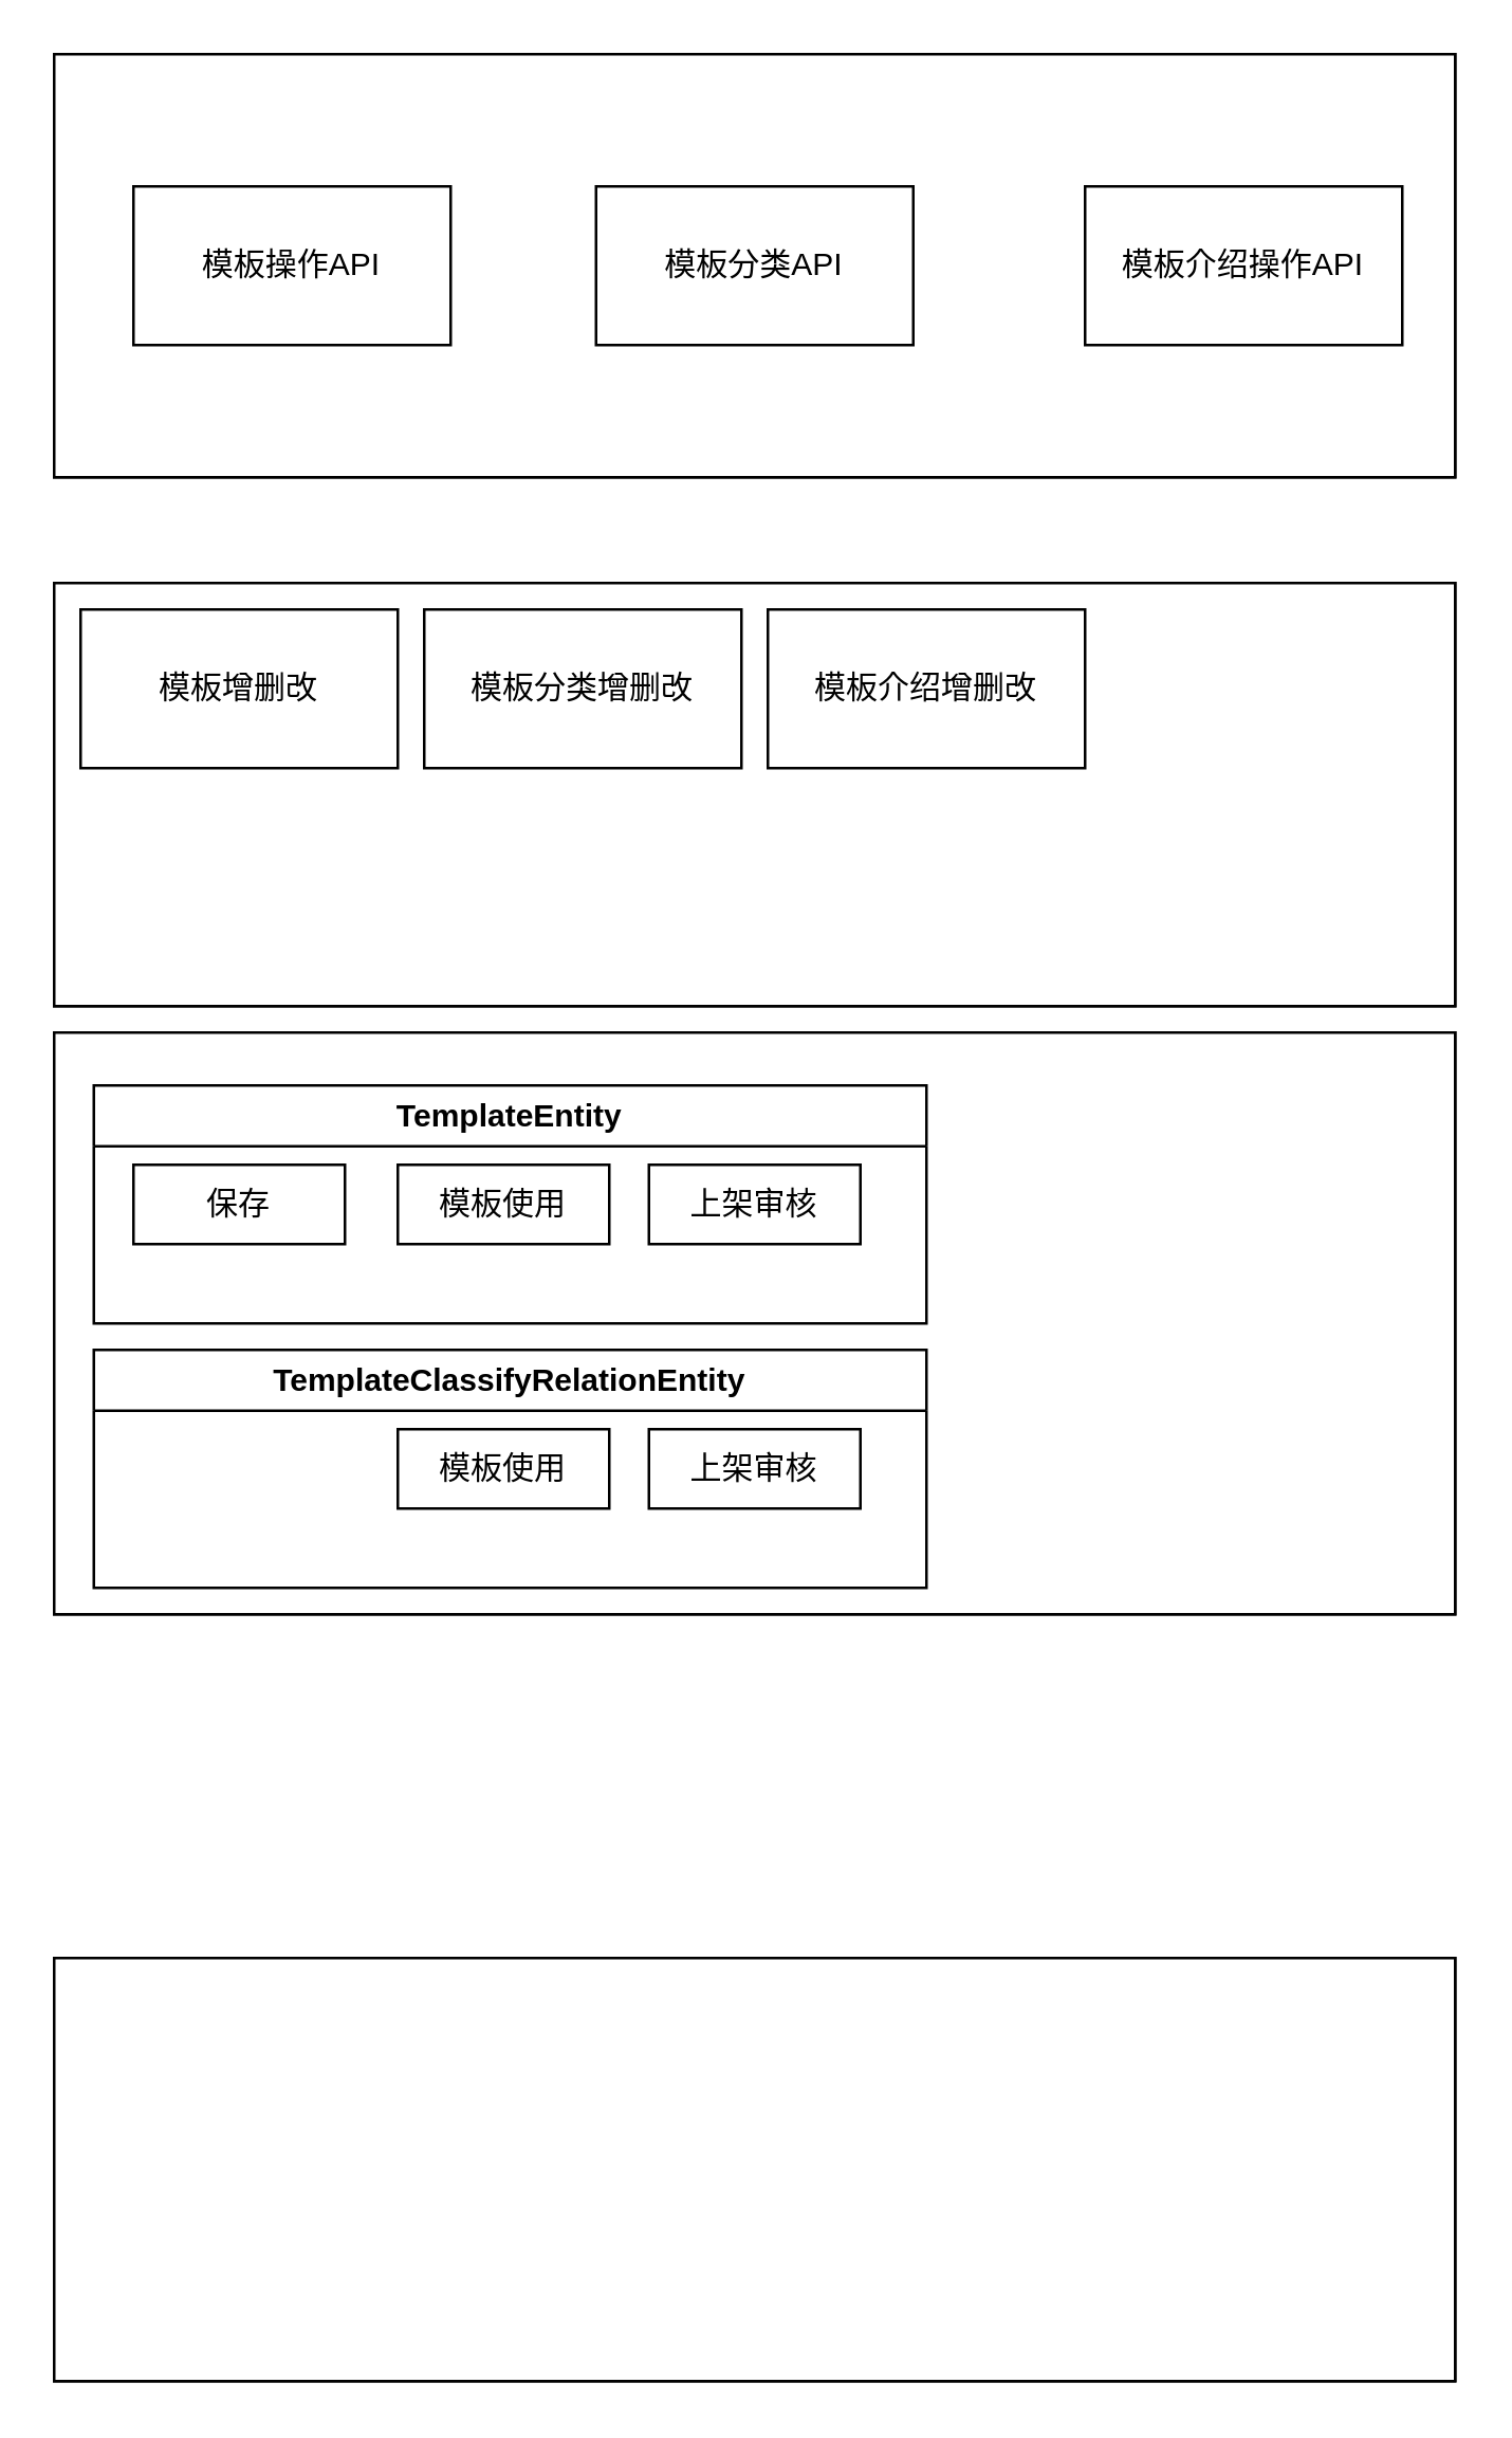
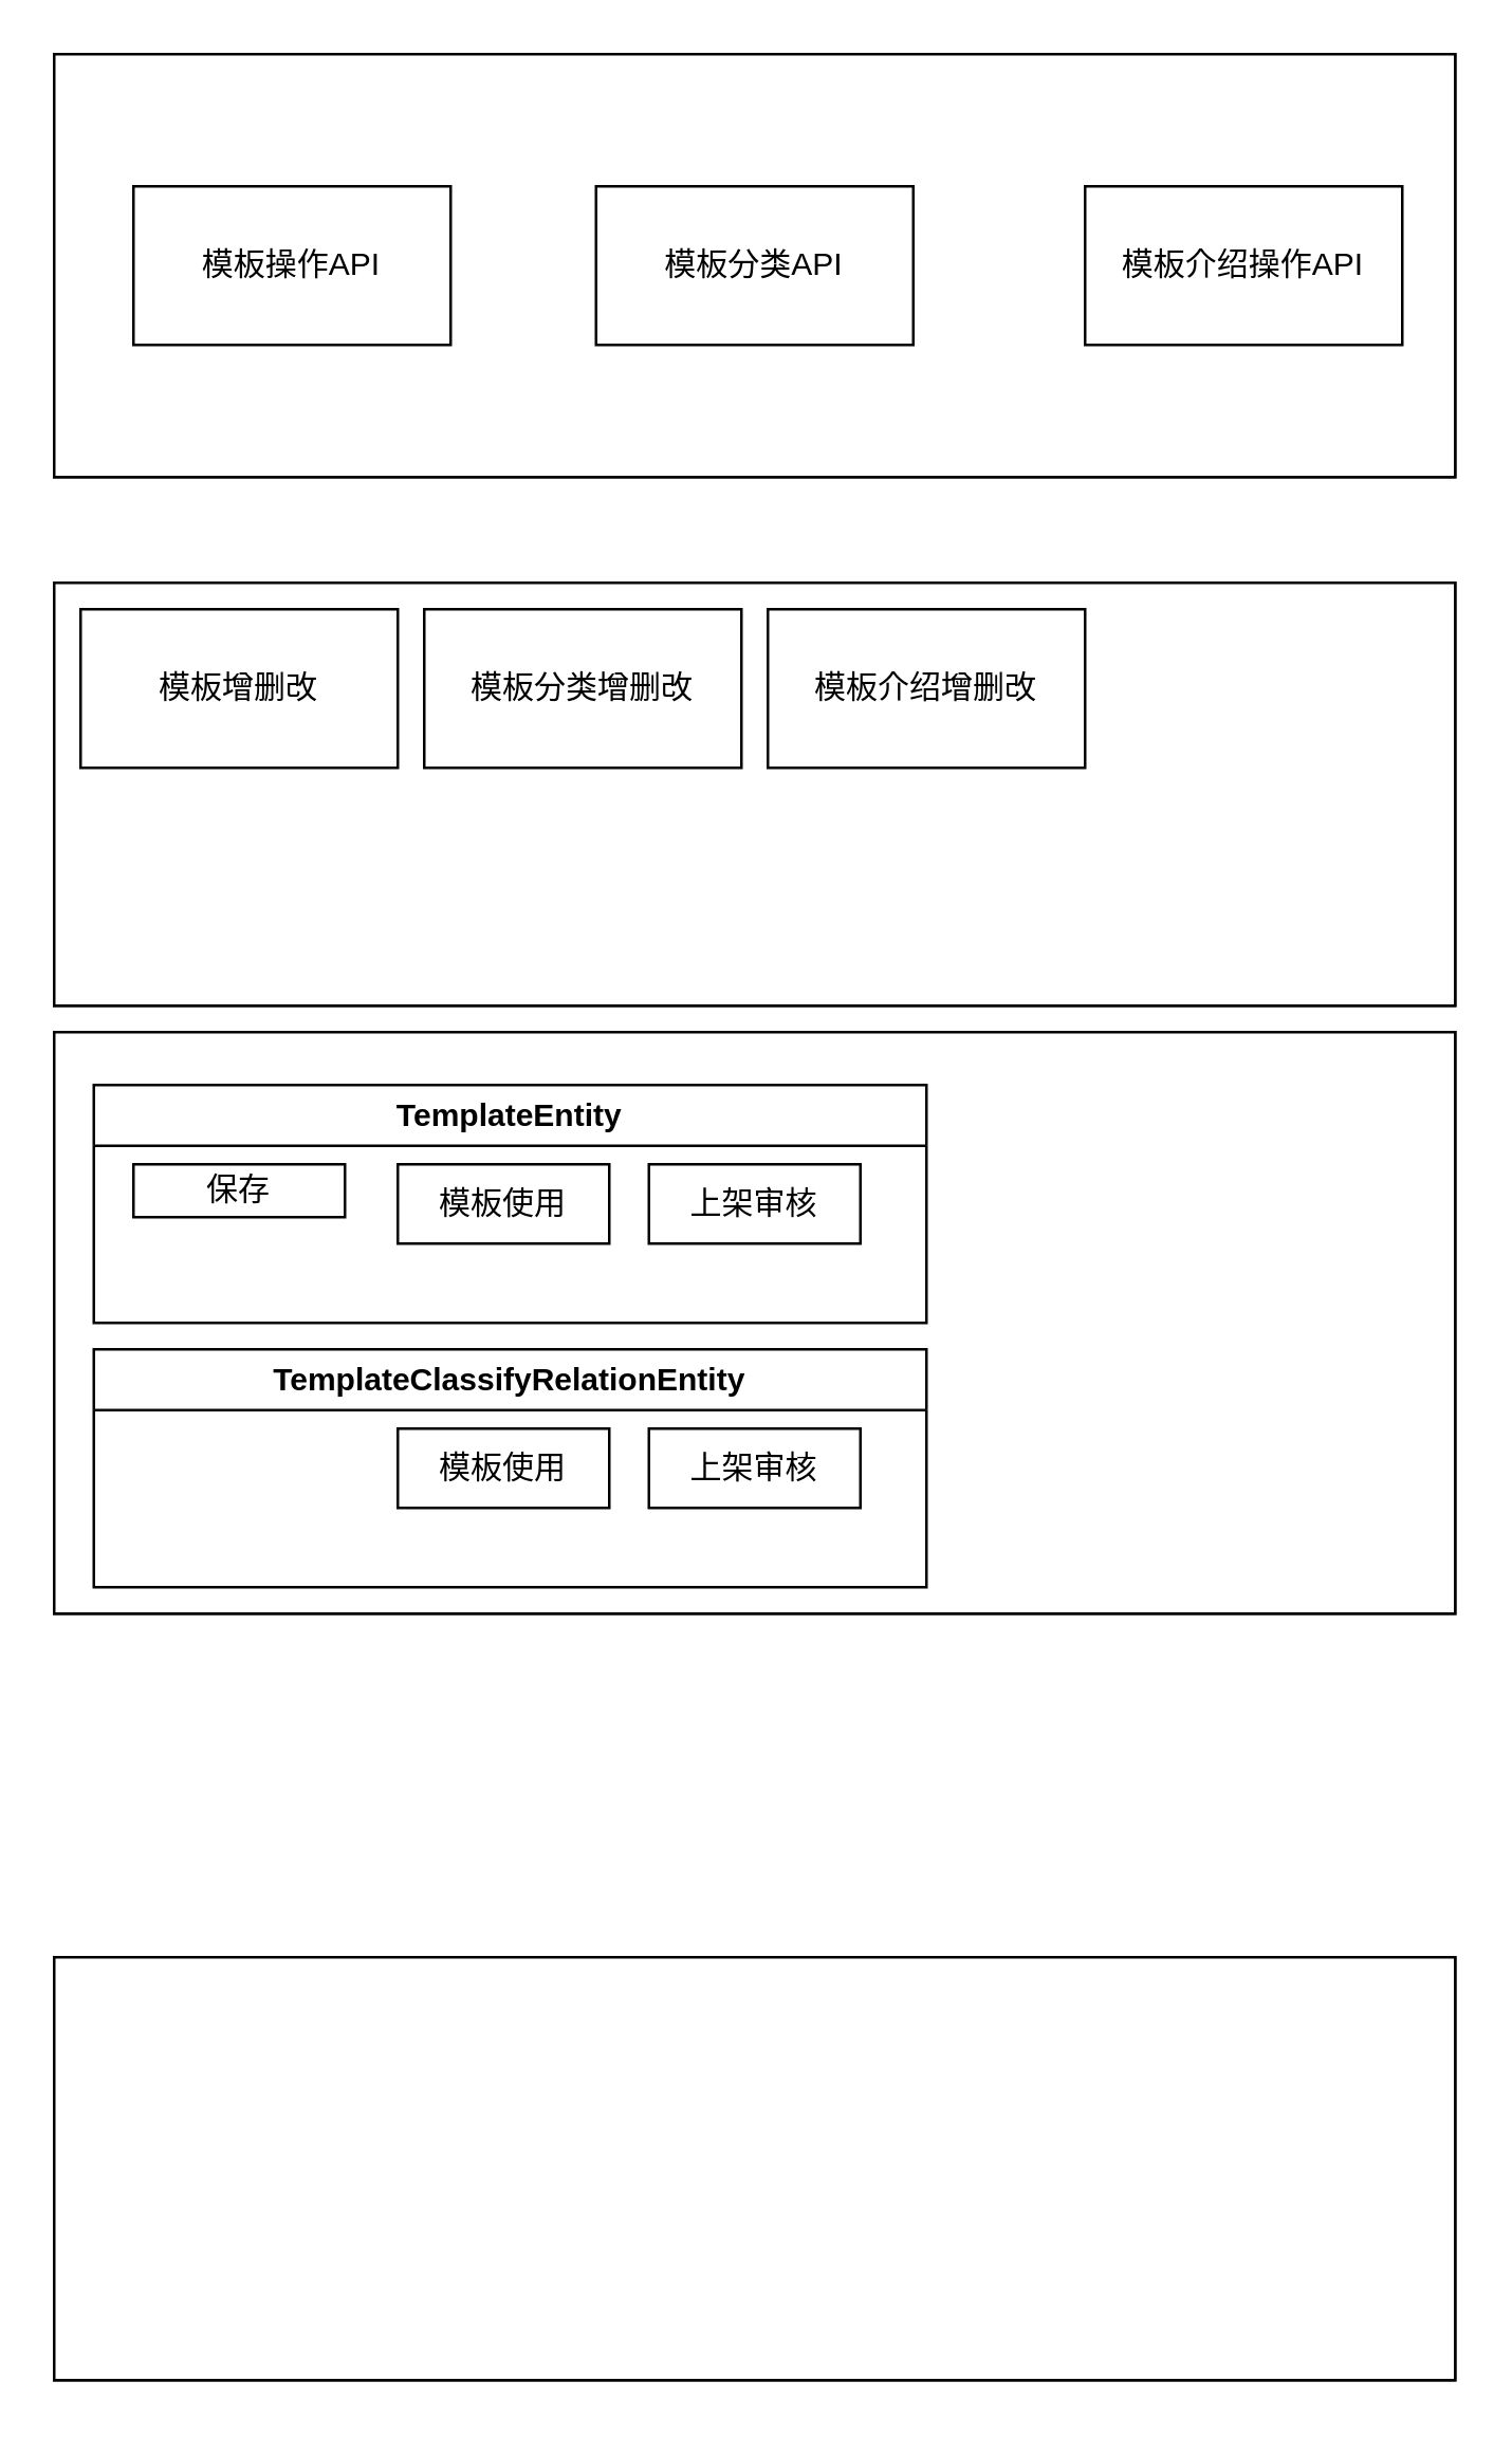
- <mxCell id="26" value="保存" style="rounded=0;whiteSpace=wrap;html=1;" vertex="1" parent="1"><mxGeometry x="50" y="440" width="80" height="30" as="geometry" /></mxCell>
+ <mxCell id="26" value="保存" style="rounded=0;whiteSpace=wrap;html=1;" vertex="1" parent="1"><mxGeometry x="50" y="440" width="80" height="20" as="geometry" /></mxCell>
